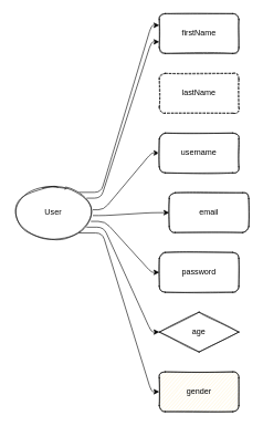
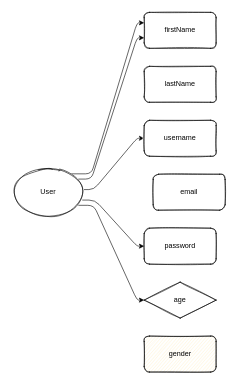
- <mxCell id="11" value="lastName" style="whiteSpace=wrap;html=1;sketch=1;rounded=1;dashed=1;" parent="1" vertex="1"><mxGeometry x="240" y="110" width="120" height="60" as="geometry" /></mxCell>
+ <mxCell id="11" value="lastName" style="whiteSpace=wrap;html=1;sketch=1;rounded=1;" parent="1" vertex="1"><mxGeometry x="240" y="110" width="120" height="60" as="geometry" /></mxCell>
- <mxCell id="5" value="" style="edgeStyle=none;html=1;noEdgeStyle=1;orthogonal=1;" parent="1" source="9" target="13" edge="1"><mxGeometry relative="1" as="geometry"><Array as="points"><mxPoint x="158" y="324.375" /><mxPoint x="228" y="320" /></Array></mxGeometry></mxCell>
- <mxCell id="8" value="" style="edgeStyle=none;html=1;noEdgeStyle=1;orthogonal=1;" edge="1" parent="1" source="9" target="16"><mxGeometry relative="1" as="geometry"><Array as="points"><mxPoint x="154" y="350.625" /><mxPoint x="228" y="590" /></Array></mxGeometry></mxCell>
